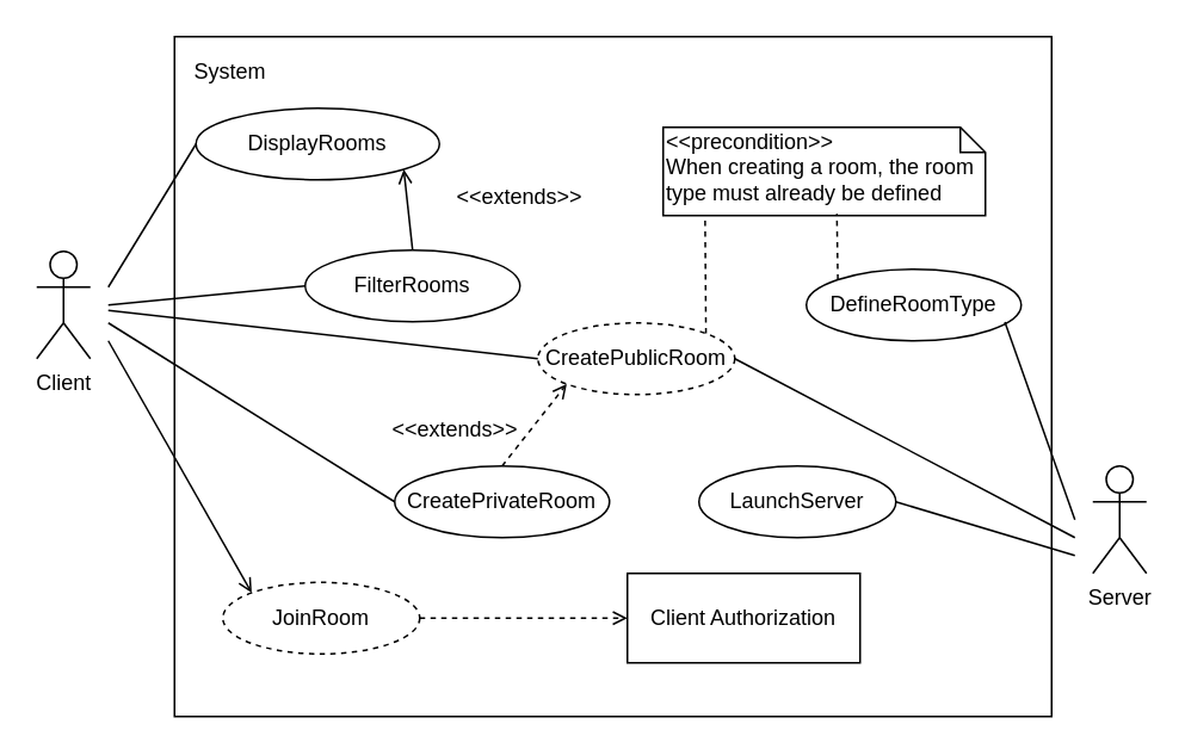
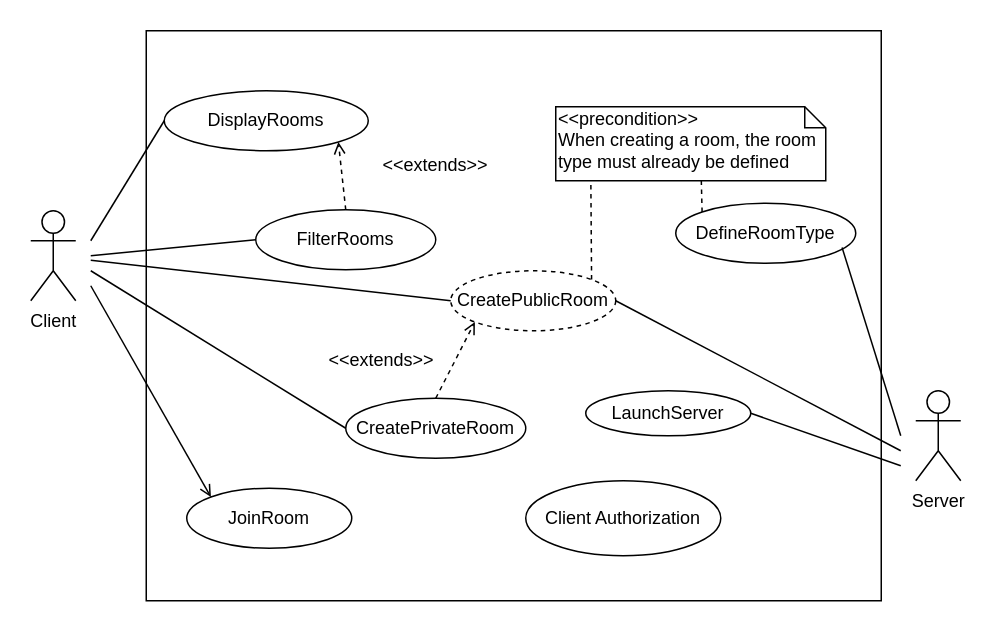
- <mxCell id="29" value="System&amp;nbsp;" style="text;html=1;strokeColor=none;fillColor=none;align=center;verticalAlign=middle;whiteSpace=wrap;rounded=0;" vertex="1" parent="1"><mxGeometry x="110" y="30" width="40" height="20" as="geometry" /></mxCell>
- <mxCell id="25" value="" style="endArrow=open;html=1;exitX=0.5;exitY=0;exitDx=0;exitDy=0;entryX=1;entryY=1;entryDx=0;entryDy=0;endFill=0;dashed=0;" parent="1" source="23" target="9" edge="1"><mxGeometry width="50" height="50" relative="1" as="geometry"><mxPoint x="30" y="110" as="sourcePoint" /><mxPoint x="80" y="60" as="targetPoint" /></mxGeometry></mxCell>
+ <mxCell id="25" value="" style="endArrow=open;html=1;exitX=0.5;exitY=0;exitDx=0;exitDy=0;entryX=1;entryY=1;entryDx=0;entryDy=0;endFill=0;dashed=1;" parent="1" source="23" target="9" edge="1"><mxGeometry width="50" height="50" relative="1" as="geometry"><mxPoint x="30" y="110" as="sourcePoint" /><mxPoint x="80" y="60" as="targetPoint" /></mxGeometry></mxCell>
- <mxCell id="6" value="DefineRoomType" style="ellipse;whiteSpace=wrap;html=1;fillColor=none;" parent="1" vertex="1"><mxGeometry x="450" y="150" width="120" height="40" as="geometry" /></mxCell>
+ <mxCell id="6" value="DefineRoomType" style="ellipse;whiteSpace=wrap;html=1;fillColor=none;" parent="1" vertex="1"><mxGeometry x="450" y="135" width="120" height="40" as="geometry" /></mxCell>
- <mxCell id="10" value="CreatePrivateRoom" style="ellipse;whiteSpace=wrap;html=1;fillColor=none;" parent="1" vertex="1"><mxGeometry x="220" y="260" width="120" height="40" as="geometry" /></mxCell>
+ <mxCell id="10" value="CreatePrivateRoom" style="ellipse;whiteSpace=wrap;html=1;fillColor=none;" parent="1" vertex="1"><mxGeometry x="230" y="265" width="120" height="40" as="geometry" /></mxCell>
- <mxCell id="5" value="LaunchServer" style="ellipse;whiteSpace=wrap;html=1;fillColor=none;" parent="1" vertex="1"><mxGeometry x="390" y="260" width="110" height="40" as="geometry" /></mxCell>
+ <mxCell id="5" value="LaunchServer" style="ellipse;whiteSpace=wrap;html=1;fillColor=none;" parent="1" vertex="1"><mxGeometry x="390" y="260" width="110" height="30" as="geometry" /></mxCell>
- <mxCell id="8" value="JoinRoom" style="ellipse;whiteSpace=wrap;html=1;fillColor=none;dashed=1;" parent="1" vertex="1"><mxGeometry x="124" y="325" width="110" height="40" as="geometry" /></mxCell>
+ <mxCell id="8" value="JoinRoom" style="ellipse;whiteSpace=wrap;html=1;fillColor=none;" parent="1" vertex="1"><mxGeometry x="124" y="325" width="110" height="40" as="geometry" /></mxCell>
- <mxCell id="28" value="" style="endArrow=open;html=1;exitX=1;exitY=0.5;exitDx=0;exitDy=0;entryX=0;entryY=0.5;entryDx=0;entryDy=0;endFill=0;dashed=1;" parent="1" source="8" target="27" edge="1"><mxGeometry width="50" height="50" relative="1" as="geometry"><mxPoint x="160" y="390" as="sourcePoint" /><mxPoint x="210" y="340" as="targetPoint" /></mxGeometry></mxCell>
- <mxCell id="27" value="Client Authorization" style="whiteSpace=wrap;html=1;fillColor=none;rounded=0;" parent="1" vertex="1"><mxGeometry x="350" y="320" width="130" height="50" as="geometry" /></mxCell>
+ <mxCell id="27" value="Client Authorization" style="ellipse;whiteSpace=wrap;html=1;fillColor=none;" parent="1" vertex="1"><mxGeometry x="350" y="320" width="130" height="50" as="geometry" /></mxCell>
